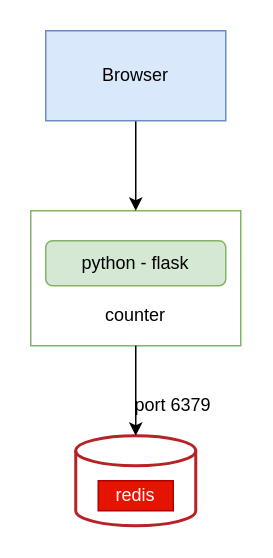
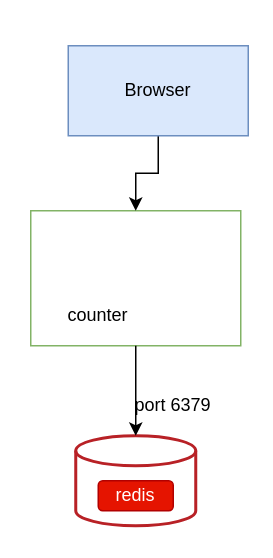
- <mxCell id="9" value="Browser" style="rounded=0;whiteSpace=wrap;html=1;fillColor=#dae8fc;strokeColor=#6c8ebf;" vertex="1" parent="1"><mxGeometry x="30" y="20" width="120" height="60" as="geometry" /></mxCell>
+ <mxCell id="9" value="Browser" style="rounded=0;whiteSpace=wrap;html=1;fillColor=#dae8fc;strokeColor=#6c8ebf;" vertex="1" parent="1"><mxGeometry x="45" y="30" width="120" height="60" as="geometry" /></mxCell>
- <mxCell id="3" value="python - flask" style="rounded=1;whiteSpace=wrap;html=1;fillColor=#d5e8d4;strokeColor=#82b366;" vertex="1" parent="1"><mxGeometry x="30" y="160" width="120" height="30" as="geometry" /></mxCell>
- <mxCell id="6" value="counter" style="text;html=1;strokeColor=none;fillColor=none;align=center;verticalAlign=middle;whiteSpace=wrap;rounded=0;" vertex="1" parent="1"><mxGeometry x="70" y="200" width="40" height="20" as="geometry" /></mxCell>
+ <mxCell id="6" value="counter" style="text;html=1;strokeColor=none;fillColor=none;align=center;verticalAlign=middle;whiteSpace=wrap;rounded=0;" vertex="1" parent="1"><mxGeometry x="45" y="200" width="40" height="20" as="geometry" /></mxCell>
- <mxCell id="7" value="redis" style="whiteSpace=wrap;html=1;strokeColor=#B20000;fillColor=#e51400;fontColor=#ffffff;rounded=0;" vertex="1" parent="1"><mxGeometry x="65" y="320" width="50" height="20" as="geometry" /></mxCell>
+ <mxCell id="7" value="redis" style="rounded=1;whiteSpace=wrap;html=1;strokeColor=#B20000;fillColor=#e51400;fontColor=#ffffff;" vertex="1" parent="1"><mxGeometry x="65" y="320" width="50" height="20" as="geometry" /></mxCell>
